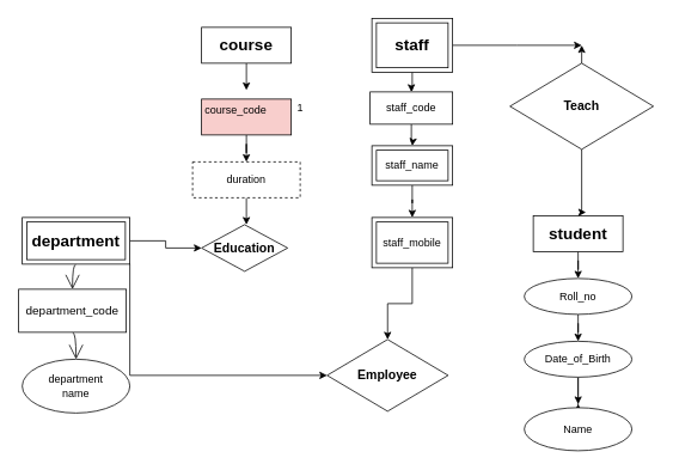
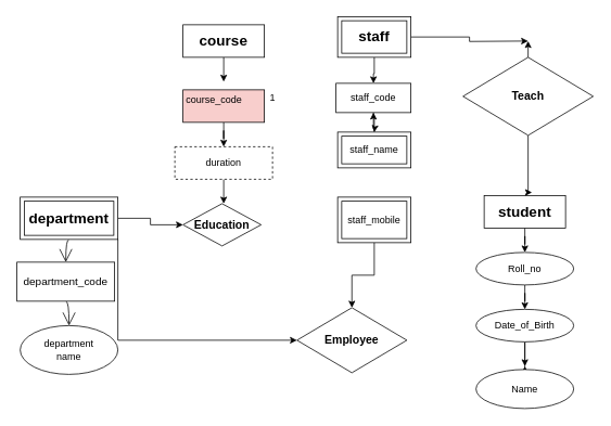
- <mxCell id="15" value="&lt;h2&gt;staff&lt;/h2&gt;" style="shape=ext;margin=3;double=1;whiteSpace=wrap;html=1;align=center;rounded=0;" parent="1" vertex="1"><mxGeometry x="414" y="20" width="90" height="60" as="geometry" /></mxCell>
+ <mxCell id="15" value="&lt;h2&gt;staff&lt;/h2&gt;" style="shape=ext;margin=3;double=1;whiteSpace=wrap;html=1;align=center;rounded=0;" parent="1" vertex="1"><mxGeometry x="414" y="20" width="90" height="50" as="geometry" /></mxCell>
- <mxCell id="16" value="" style="edgeStyle=orthogonalEdgeStyle;rounded=0;orthogonalLoop=1;jettySize=auto;html=1;" parent="1" source="17" target="19" edge="1"><mxGeometry relative="1" as="geometry" /></mxCell>
+ <mxCell id="16" value="" style="edgeStyle=orthogonalEdgeStyle;rounded=0;orthogonalLoop=1;jettySize=auto;html=1;" parent="1" source="17" target="31" edge="1"><mxGeometry relative="1" as="geometry" /></mxCell>
